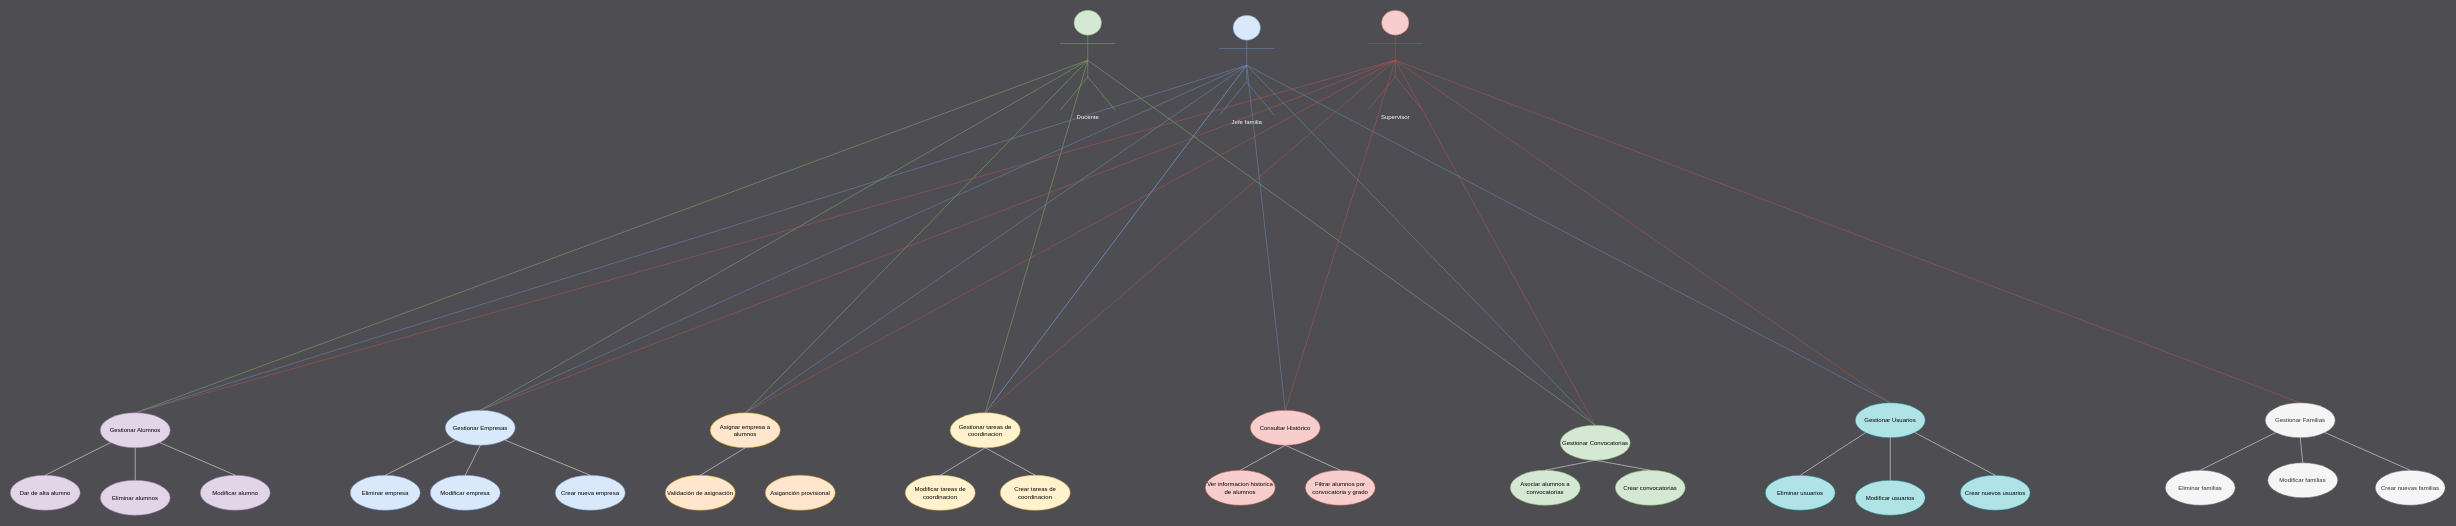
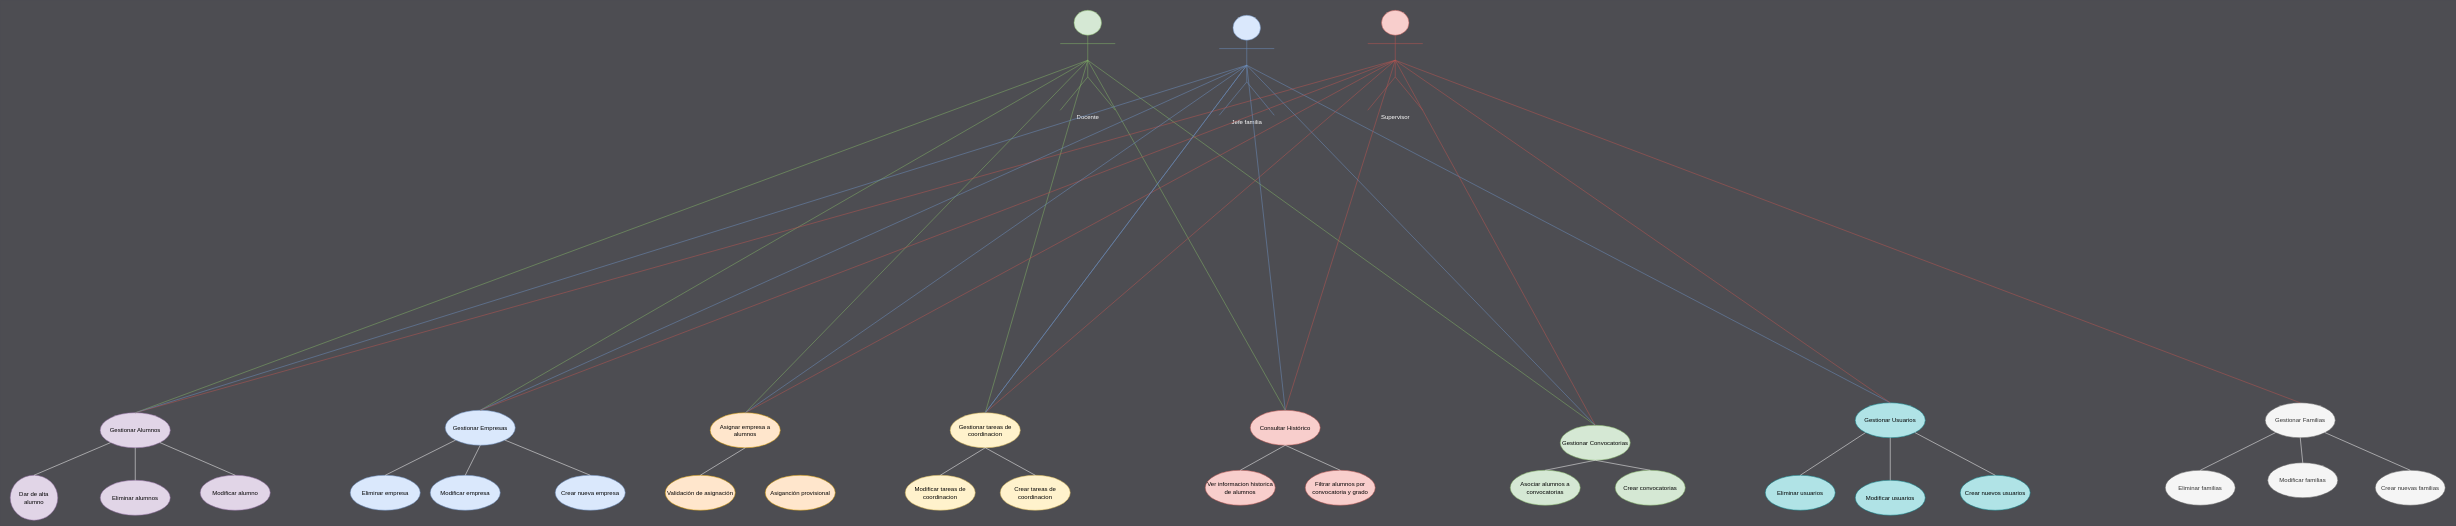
+ <mxCell id="56" value="" style="endArrow=none;html=1;rounded=0;entryX=0.5;entryY=0;entryDx=0;entryDy=0;exitX=0.5;exitY=0.5;exitDx=0;exitDy=0;exitPerimeter=0;fillColor=#d5e8d4;strokeColor=#82b366;" edge="1" parent="1" source="2" target="26"><mxGeometry width="50" height="50" relative="1" as="geometry"><mxPoint x="2180" y="130" as="sourcePoint" /><mxPoint x="1980" y="835" as="targetPoint" /></mxGeometry></mxCell>
- <mxCell id="4" value="Dar de alta alumno" style="ellipse;whiteSpace=wrap;html=1;fillColor=#e1d5e7;strokeColor=#9673a6;" vertex="1" parent="1"><mxGeometry x="20" y="950" width="140" height="70" as="geometry" /></mxCell>
+ <mxCell id="4" value="Dar de alta alumno" style="ellipse;whiteSpace=wrap;html=1;fillColor=#e1d5e7;strokeColor=#9673a6;" vertex="1" parent="1"><mxGeometry x="20" y="950" width="95" height="90" as="geometry" /></mxCell>
